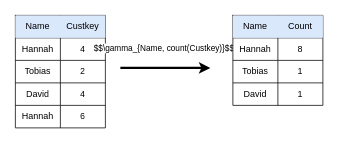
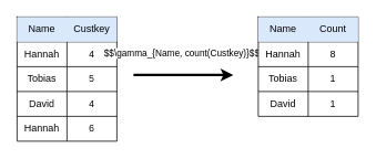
- <mxCell id="11" value="2" style="shape=partialRectangle;html=1;whiteSpace=wrap;connectable=0;strokeColor=inherit;overflow=hidden;fillColor=none;top=0;left=0;bottom=0;right=0;pointerEvents=1;" vertex="1" parent="9"><mxGeometry x="60" width="60" height="30" as="geometry"><mxRectangle width="60" height="30" as="alternateBounds" /></mxGeometry></mxCell>
+ <mxCell id="11" value="5" style="shape=partialRectangle;html=1;whiteSpace=wrap;connectable=0;strokeColor=inherit;overflow=hidden;fillColor=none;top=0;left=0;bottom=0;right=0;pointerEvents=1;" vertex="1" parent="9"><mxGeometry x="60" width="60" height="30" as="geometry"><mxRectangle width="60" height="30" as="alternateBounds" /></mxGeometry></mxCell>
